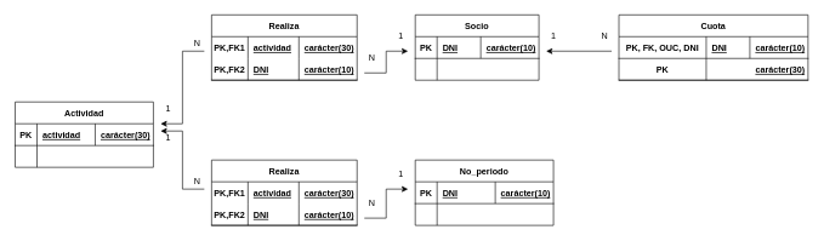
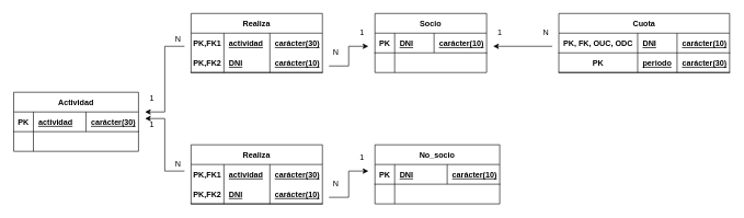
- <mxCell id="46" value="PK, FK, OUC, DNI" style="shape=partialRectangle;connectable=0;fillColor=none;top=0;left=0;bottom=0;right=0;fontStyle=1;overflow=hidden;" vertex="1" parent="45"><mxGeometry width="120" height="30" as="geometry"><mxRectangle width="120" height="30" as="alternateBounds" /></mxGeometry></mxCell>
+ <mxCell id="46" value="PK, FK, OUC, ODC" style="shape=partialRectangle;connectable=0;fillColor=none;top=0;left=0;bottom=0;right=0;fontStyle=1;overflow=hidden;" vertex="1" parent="45"><mxGeometry width="120" height="30" as="geometry"><mxRectangle width="120" height="30" as="alternateBounds" /></mxGeometry></mxCell>
+ <mxCell id="51" value="periodo" style="shape=partialRectangle;connectable=0;fillColor=none;top=0;left=0;bottom=0;right=0;align=left;spacingLeft=6;fontStyle=5;overflow=hidden;" vertex="1" parent="49"><mxGeometry x="120" width="60" height="30" as="geometry"><mxRectangle width="60" height="30" as="alternateBounds" /></mxGeometry></mxCell>
- <mxCell id="36" value="No_periodo" style="shape=table;startSize=30;container=1;collapsible=1;childLayout=tableLayout;fixedRows=1;rowLines=0;fontStyle=1;align=center;resizeLast=1;" vertex="1" parent="1"><mxGeometry x="570" y="220" width="190" height="90" as="geometry" /></mxCell>
+ <mxCell id="36" value="No_socio" style="shape=table;startSize=30;container=1;collapsible=1;childLayout=tableLayout;fixedRows=1;rowLines=0;fontStyle=1;align=center;resizeLast=1;" vertex="1" parent="1"><mxGeometry x="570" y="220" width="190" height="90" as="geometry" /></mxCell>
